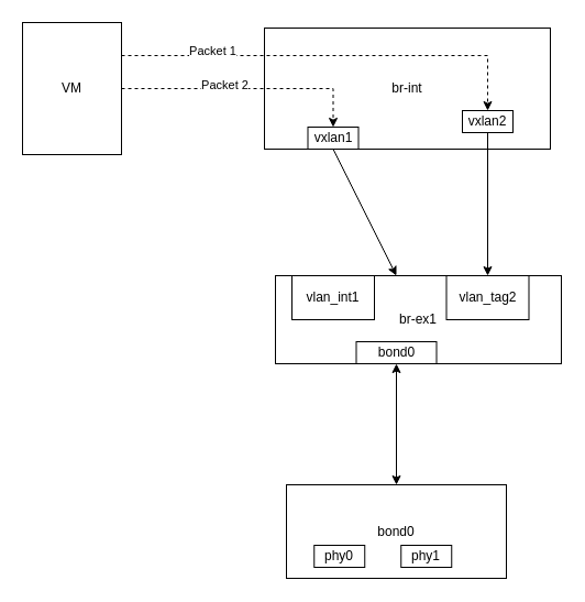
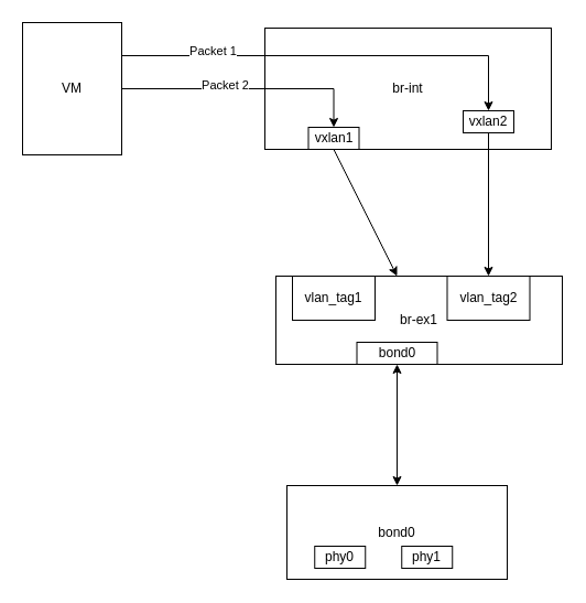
- <mxCell id="3" style="edgeStyle=orthogonalEdgeStyle;rounded=0;orthogonalLoop=1;jettySize=auto;html=1;exitX=1;exitY=0.25;exitDx=0;exitDy=0;entryX=0.5;entryY=0;entryDx=0;entryDy=0;dashed=1;" edge="1" parent="1" source="7" target="9"><mxGeometry relative="1" as="geometry" /></mxCell>
+ <mxCell id="3" style="edgeStyle=orthogonalEdgeStyle;rounded=0;orthogonalLoop=1;jettySize=auto;html=1;exitX=1;exitY=0.25;exitDx=0;exitDy=0;entryX=0.5;entryY=0;entryDx=0;entryDy=0;" edge="1" parent="1" source="7" target="9"><mxGeometry relative="1" as="geometry" /></mxCell>
- <mxCell id="5" style="edgeStyle=orthogonalEdgeStyle;rounded=0;orthogonalLoop=1;jettySize=auto;html=1;exitX=1;exitY=0.5;exitDx=0;exitDy=0;entryX=0.5;entryY=0;entryDx=0;entryDy=0;dashed=1;" edge="1" parent="1" source="7" target="8"><mxGeometry relative="1" as="geometry" /></mxCell>
+ <mxCell id="5" style="edgeStyle=orthogonalEdgeStyle;rounded=0;orthogonalLoop=1;jettySize=auto;html=1;exitX=1;exitY=0.5;exitDx=0;exitDy=0;entryX=0.5;entryY=0;entryDx=0;entryDy=0;" edge="1" parent="1" source="7" target="8"><mxGeometry relative="1" as="geometry" /></mxCell>
- <mxCell id="11" value="vlan_int1" style="rounded=0;whiteSpace=wrap;html=1;" vertex="1" parent="1"><mxGeometry x="265" y="250" width="75" height="40" as="geometry" /></mxCell>
+ <mxCell id="11" value="vlan_tag1" style="rounded=0;whiteSpace=wrap;html=1;" vertex="1" parent="1"><mxGeometry x="265" y="250" width="75" height="40" as="geometry" /></mxCell>
